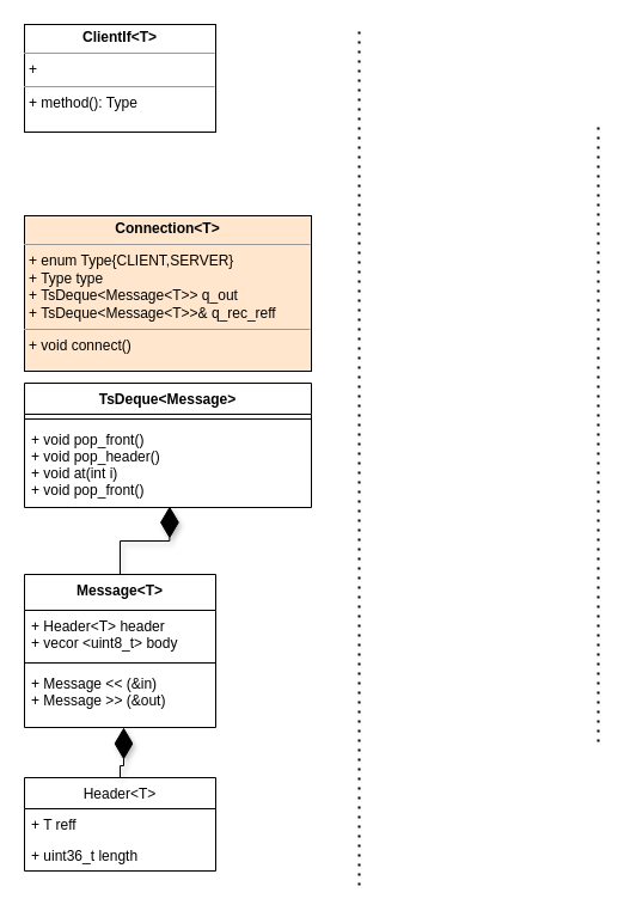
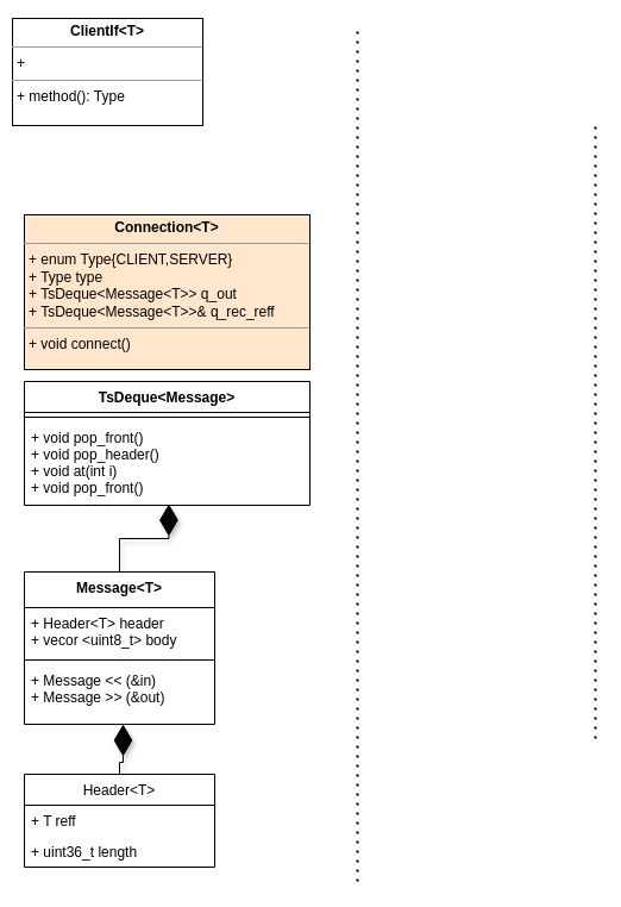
- <mxCell id="16" value="&lt;p style=&quot;margin:0px;margin-top:4px;text-align:center;&quot;&gt;&lt;b&gt;ClientIf&amp;lt;T&amp;gt;&lt;/b&gt;&lt;/p&gt;&lt;hr size=&quot;1&quot;&gt;&lt;p style=&quot;margin:0px;margin-left:4px;&quot;&gt;+&amp;nbsp;&lt;/p&gt;&lt;hr size=&quot;1&quot;&gt;&lt;p style=&quot;margin:0px;margin-left:4px;&quot;&gt;+ method(): Type&lt;/p&gt;" style="verticalAlign=top;align=left;overflow=fill;fontSize=12;fontFamily=Helvetica;html=1;" vertex="1" parent="1"><mxGeometry x="20" y="20" width="160" height="90" as="geometry" /></mxCell>
+ <mxCell id="16" value="&lt;p style=&quot;margin:0px;margin-top:4px;text-align:center;&quot;&gt;&lt;b&gt;ClientIf&amp;lt;T&amp;gt;&lt;/b&gt;&lt;/p&gt;&lt;hr size=&quot;1&quot;&gt;&lt;p style=&quot;margin:0px;margin-left:4px;&quot;&gt;+&amp;nbsp;&lt;/p&gt;&lt;hr size=&quot;1&quot;&gt;&lt;p style=&quot;margin:0px;margin-left:4px;&quot;&gt;+ method(): Type&lt;/p&gt;" style="verticalAlign=top;align=left;overflow=fill;fontSize=12;fontFamily=Helvetica;html=1;" vertex="1" parent="1"><mxGeometry x="10" y="15" width="160" height="90" as="geometry" /></mxCell>
